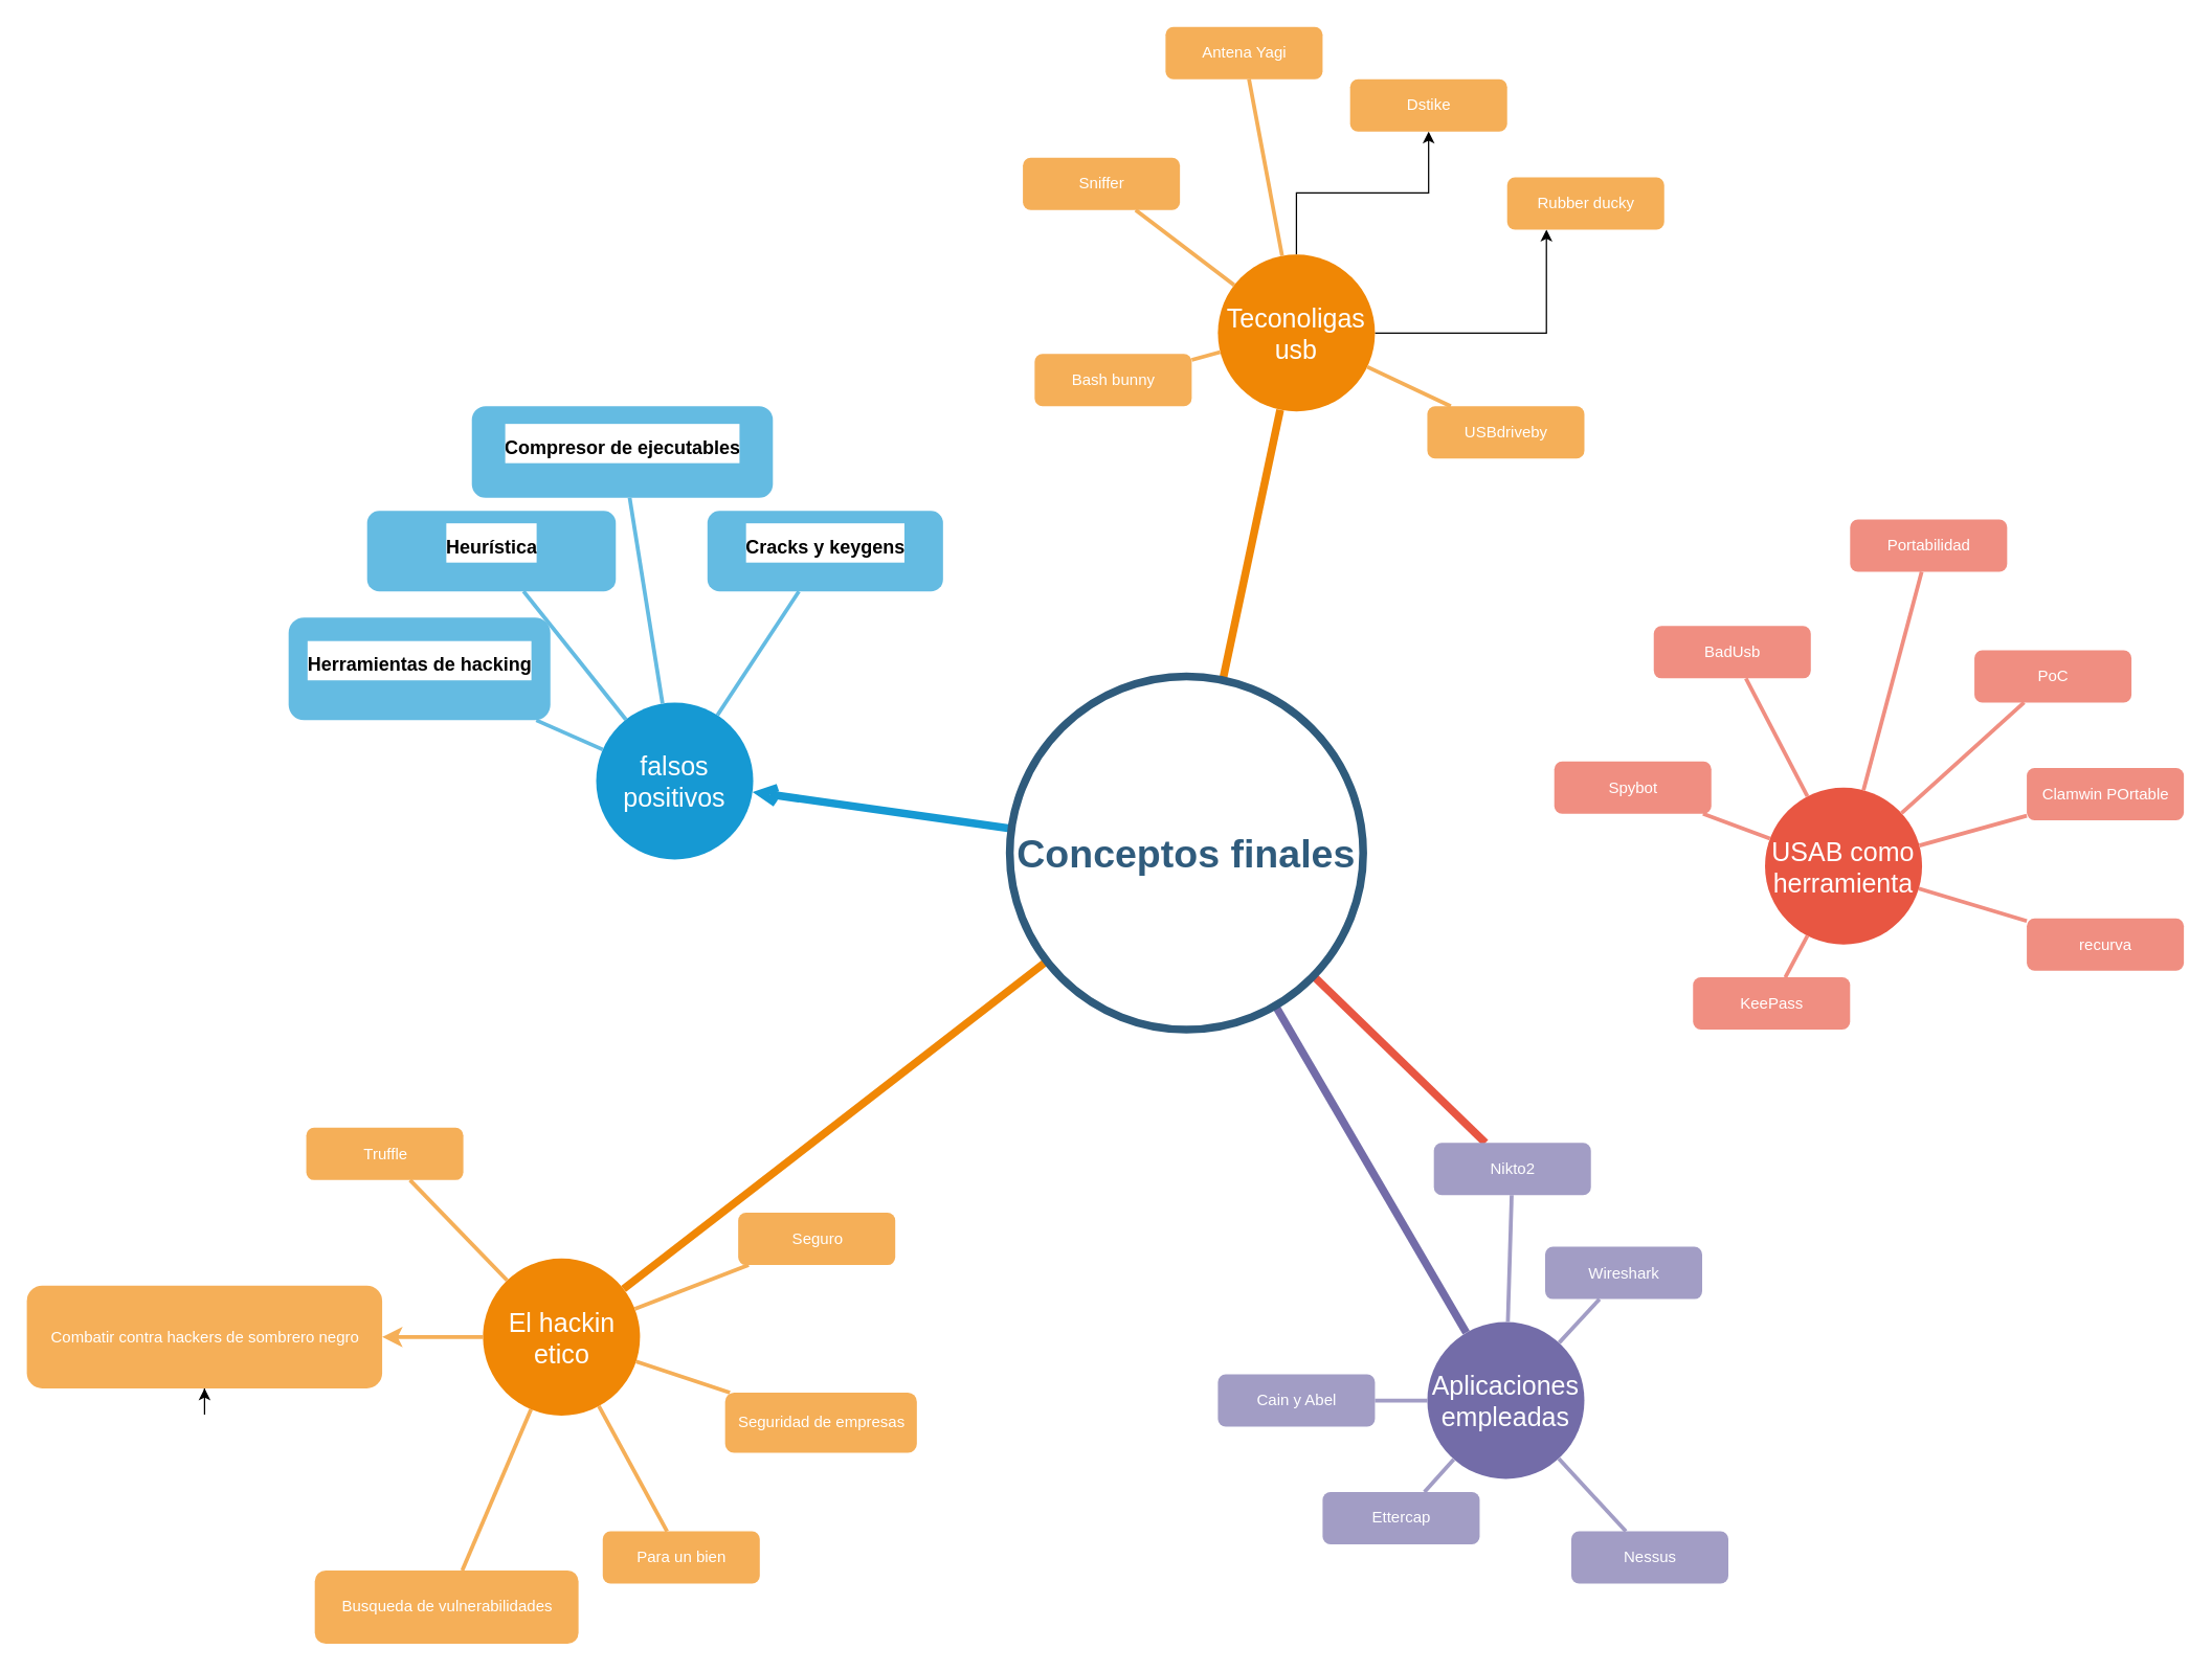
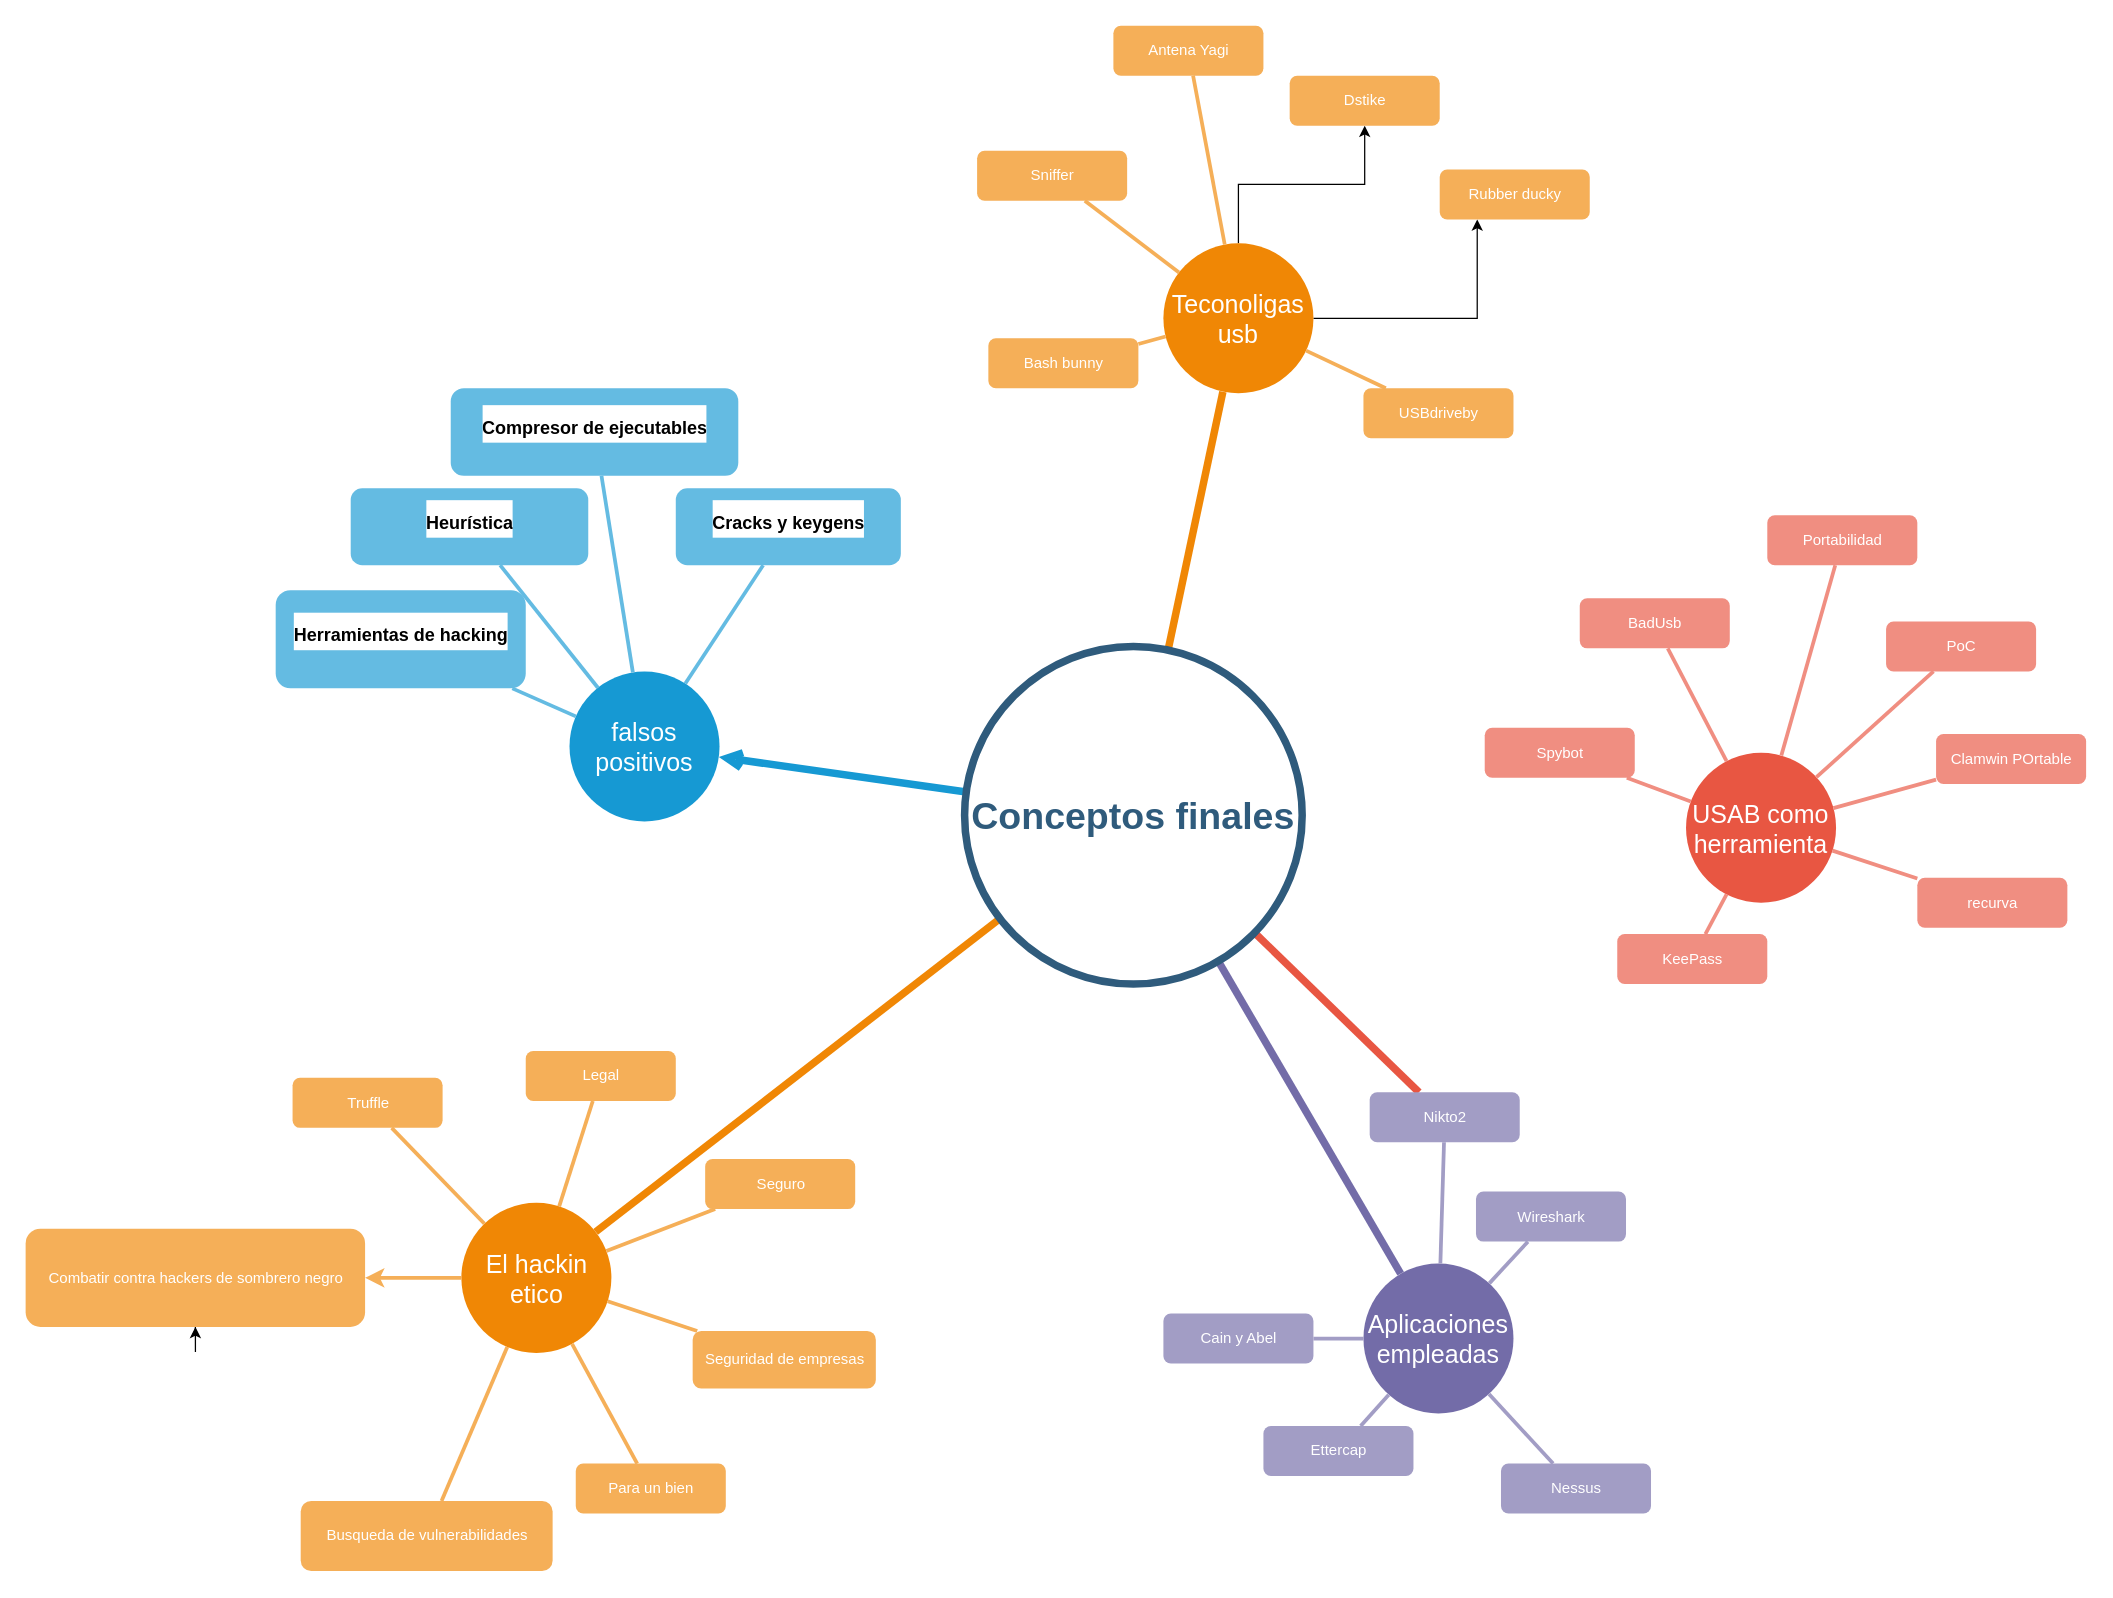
- <mxCell id="35" value="Portabilidad" style="rounded=1;fillColor=#f08e81;strokeColor=none;strokeWidth=3;shadow=0;html=1;fontColor=#FFFFFF;" parent="1" vertex="1"><mxGeometry x="1413" y="396.5" width="120" height="40" as="geometry" /></mxCell>
+ <mxCell id="35" value="Portabilidad" style="rounded=1;fillColor=#f08e81;strokeColor=none;strokeWidth=3;shadow=0;html=1;fontColor=#FFFFFF;" parent="1" vertex="1"><mxGeometry x="1413" y="411.5" width="120" height="40" as="geometry" /></mxCell>
- <mxCell id="32" value="recurva" style="rounded=1;fillColor=#f08e81;strokeColor=none;strokeWidth=3;shadow=0;html=1;fontColor=#FFFFFF;" parent="1" vertex="1"><mxGeometry x="1548" y="701.5" width="120" height="40" as="geometry" /></mxCell>
+ <mxCell id="32" value="recurva" style="rounded=1;fillColor=#f08e81;strokeColor=none;strokeWidth=3;shadow=0;html=1;fontColor=#FFFFFF;" parent="1" vertex="1"><mxGeometry x="1533" y="701.5" width="120" height="40" as="geometry" /></mxCell>
+ <mxCell id="61" value="Legal" style="rounded=1;fillColor=#f5af58;strokeColor=none;strokeWidth=3;shadow=0;html=1;fontColor=#FFFFFF;" parent="1" vertex="1"><mxGeometry x="420" y="840" width="120" height="40" as="geometry" /></mxCell>
+ <mxCell id="62" value="" style="edgeStyle=none;endArrow=none;strokeWidth=3;strokeColor=#F5AF58;html=1;" parent="1" source="8" target="61" edge="1"><mxGeometry x="-361.5" y="-148.5" width="100" height="100" as="geometry"><mxPoint x="-551.5" y="-208.5" as="sourcePoint" /><mxPoint x="-451.5" y="-308.5" as="targetPoint" /></mxGeometry></mxCell>
